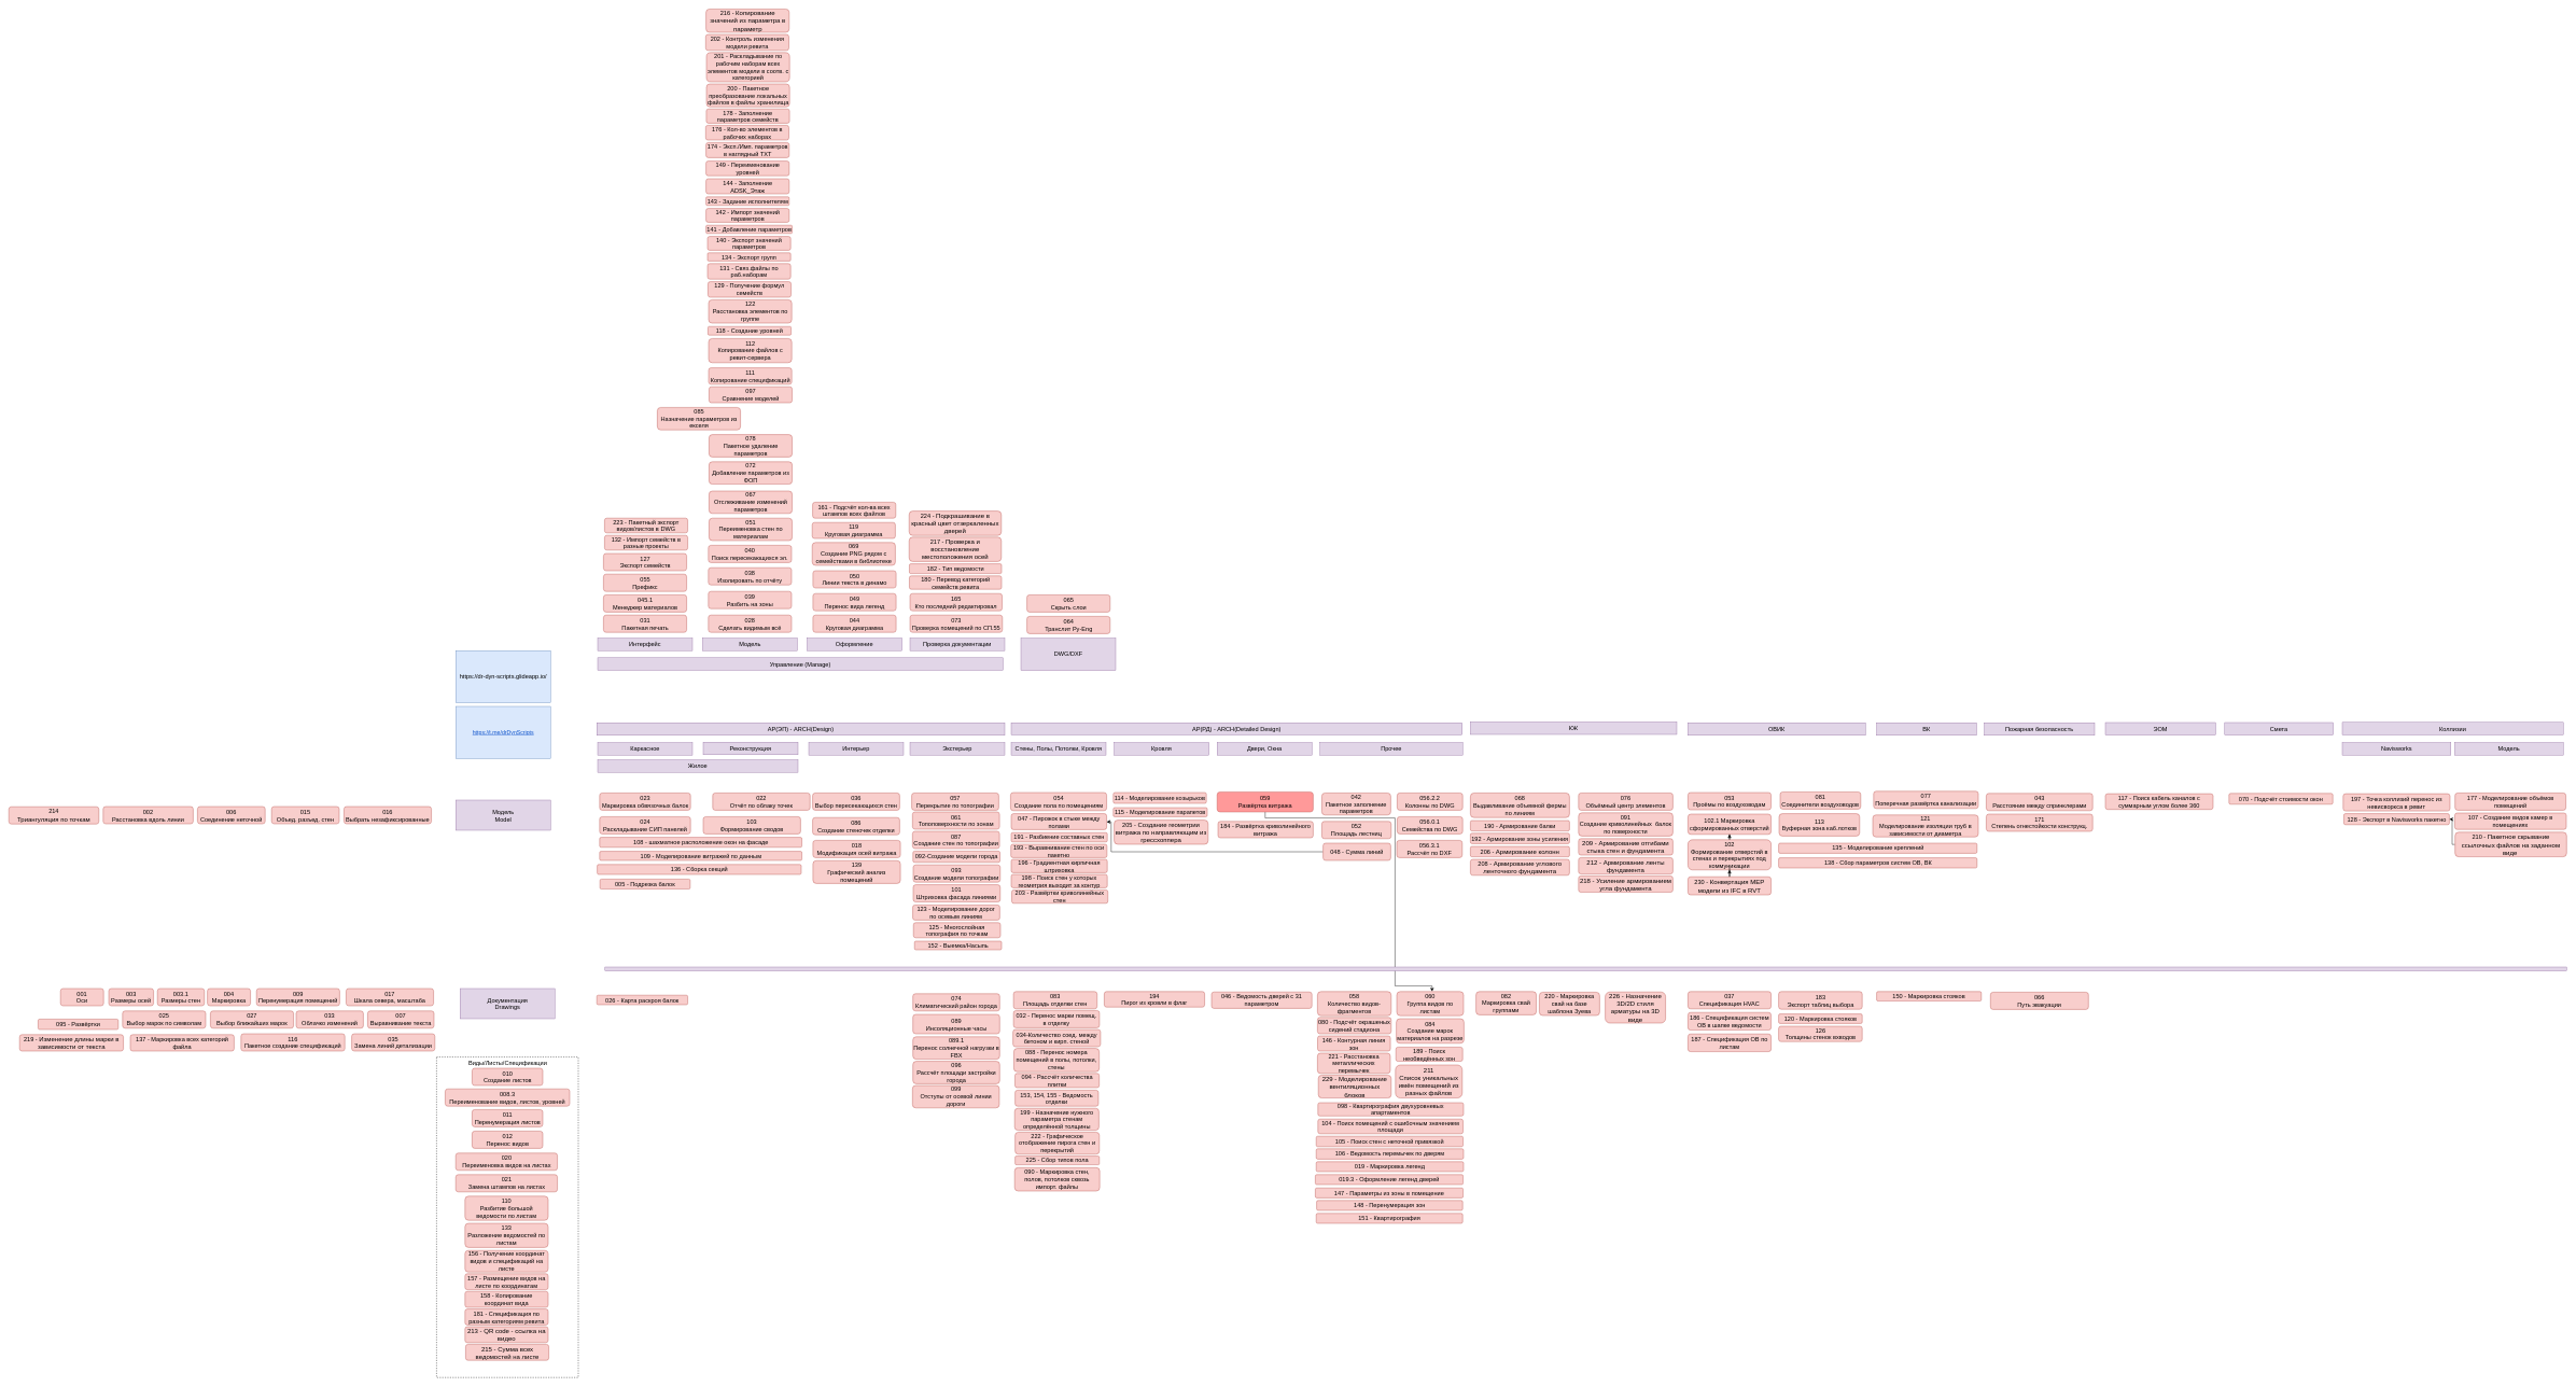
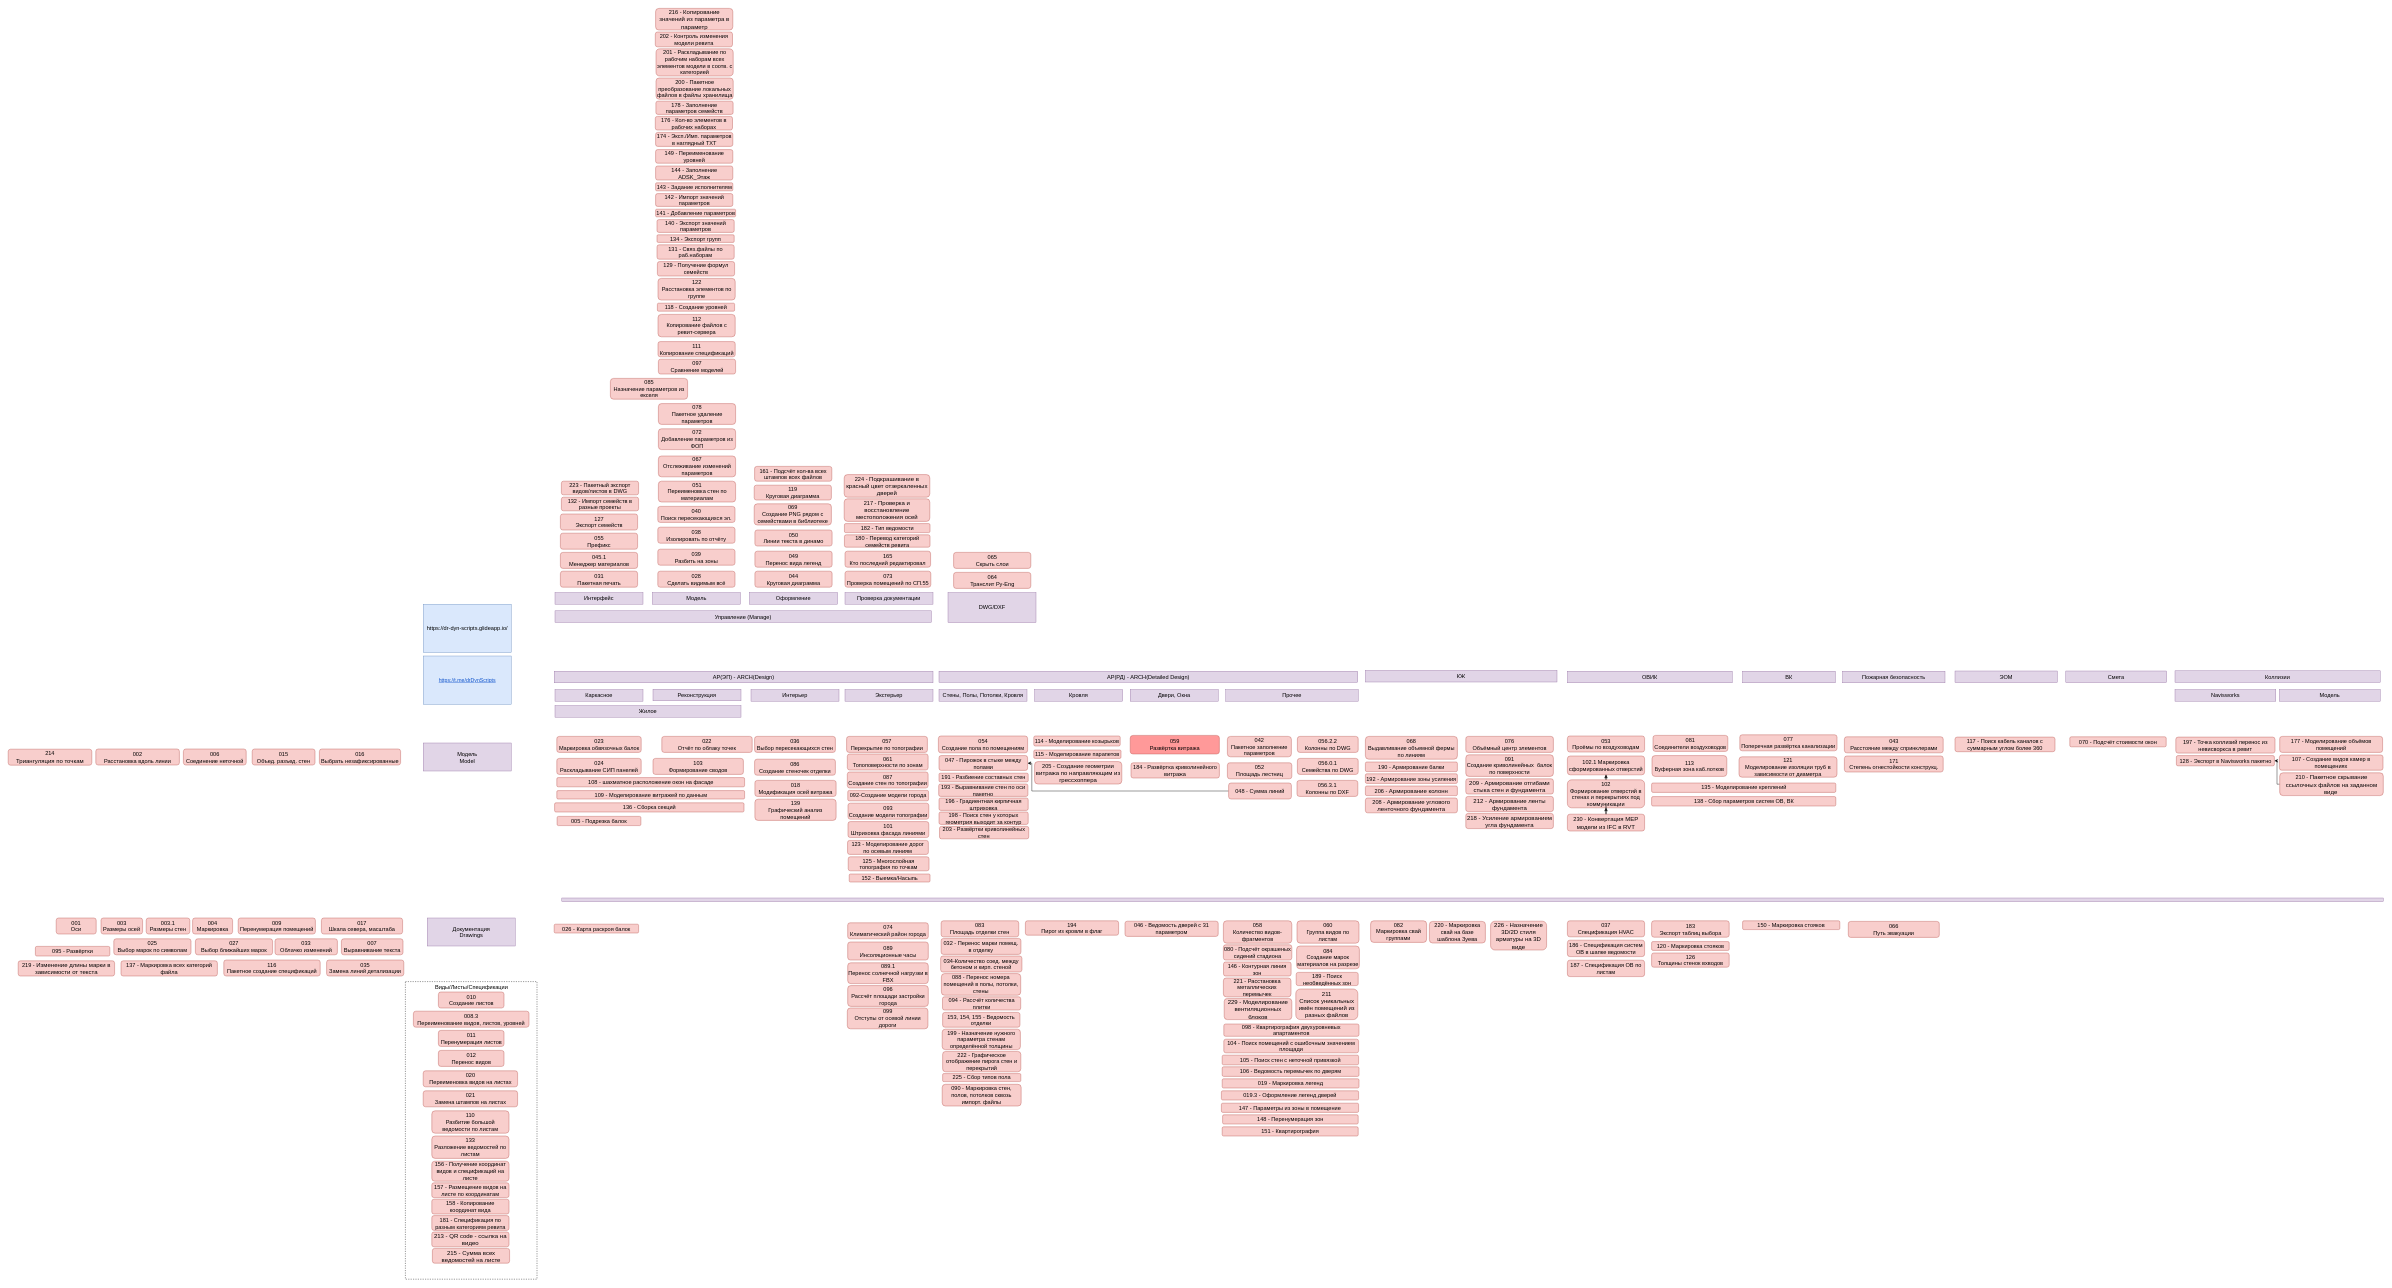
- <mxCell id="74" value="056.3.1&lt;br&gt;Рассчёт по DXF" style="rounded=1;whiteSpace=wrap;html=1;fontFamily=Helvetica;fontSize=14;fillColor=#f8cecc;strokeColor=#b85450;" vertex="1" parent="1"><mxGeometry x="3242" y="1950" width="152" height="40" as="geometry" /></mxCell>
+ <mxCell id="74" value="056.3.1&lt;br&gt;Колонны по DXF" style="rounded=1;whiteSpace=wrap;html=1;fontFamily=Helvetica;fontSize=14;fillColor=#f8cecc;strokeColor=#b85450;" vertex="1" parent="1"><mxGeometry x="3242" y="1950" width="152" height="40" as="geometry" /></mxCell>
- <mxCell id="78" value="" style="edgeStyle=orthogonalEdgeStyle;rounded=0;sketch=0;orthogonalLoop=1;jettySize=auto;html=1;shadow=0;fontFamily=Helvetica;fontSize=14;" edge="1" parent="1" source="79" target="80"><mxGeometry relative="1" as="geometry"><Array as="points"><mxPoint x="2937" y="1898" /><mxPoint x="3238" y="1898" /><mxPoint x="3238" y="2288" /><mxPoint x="3324" y="2288" /></Array></mxGeometry></mxCell>
